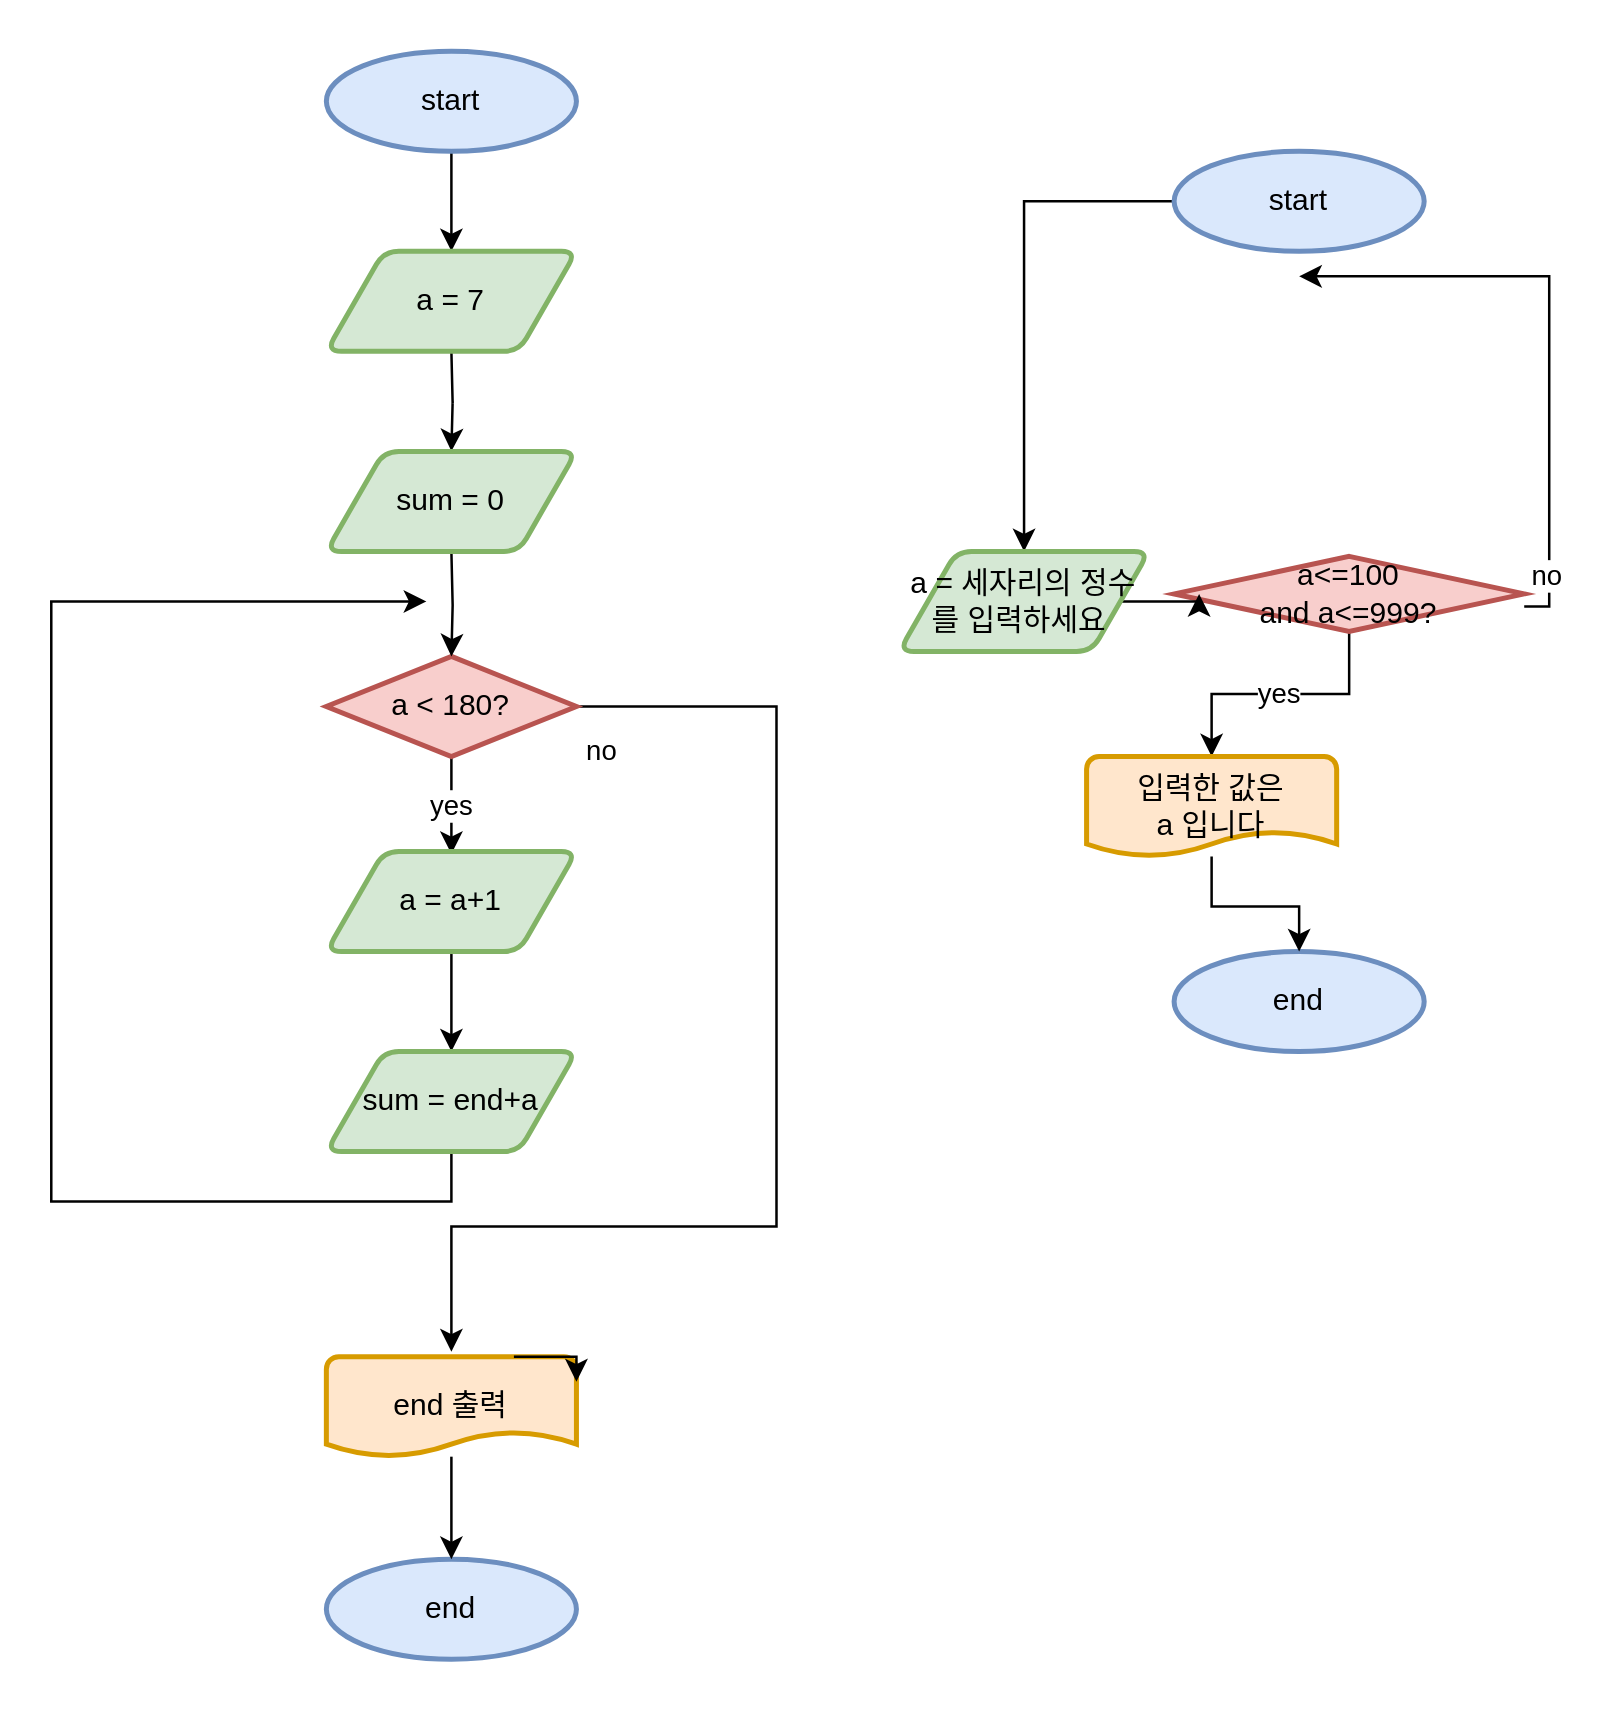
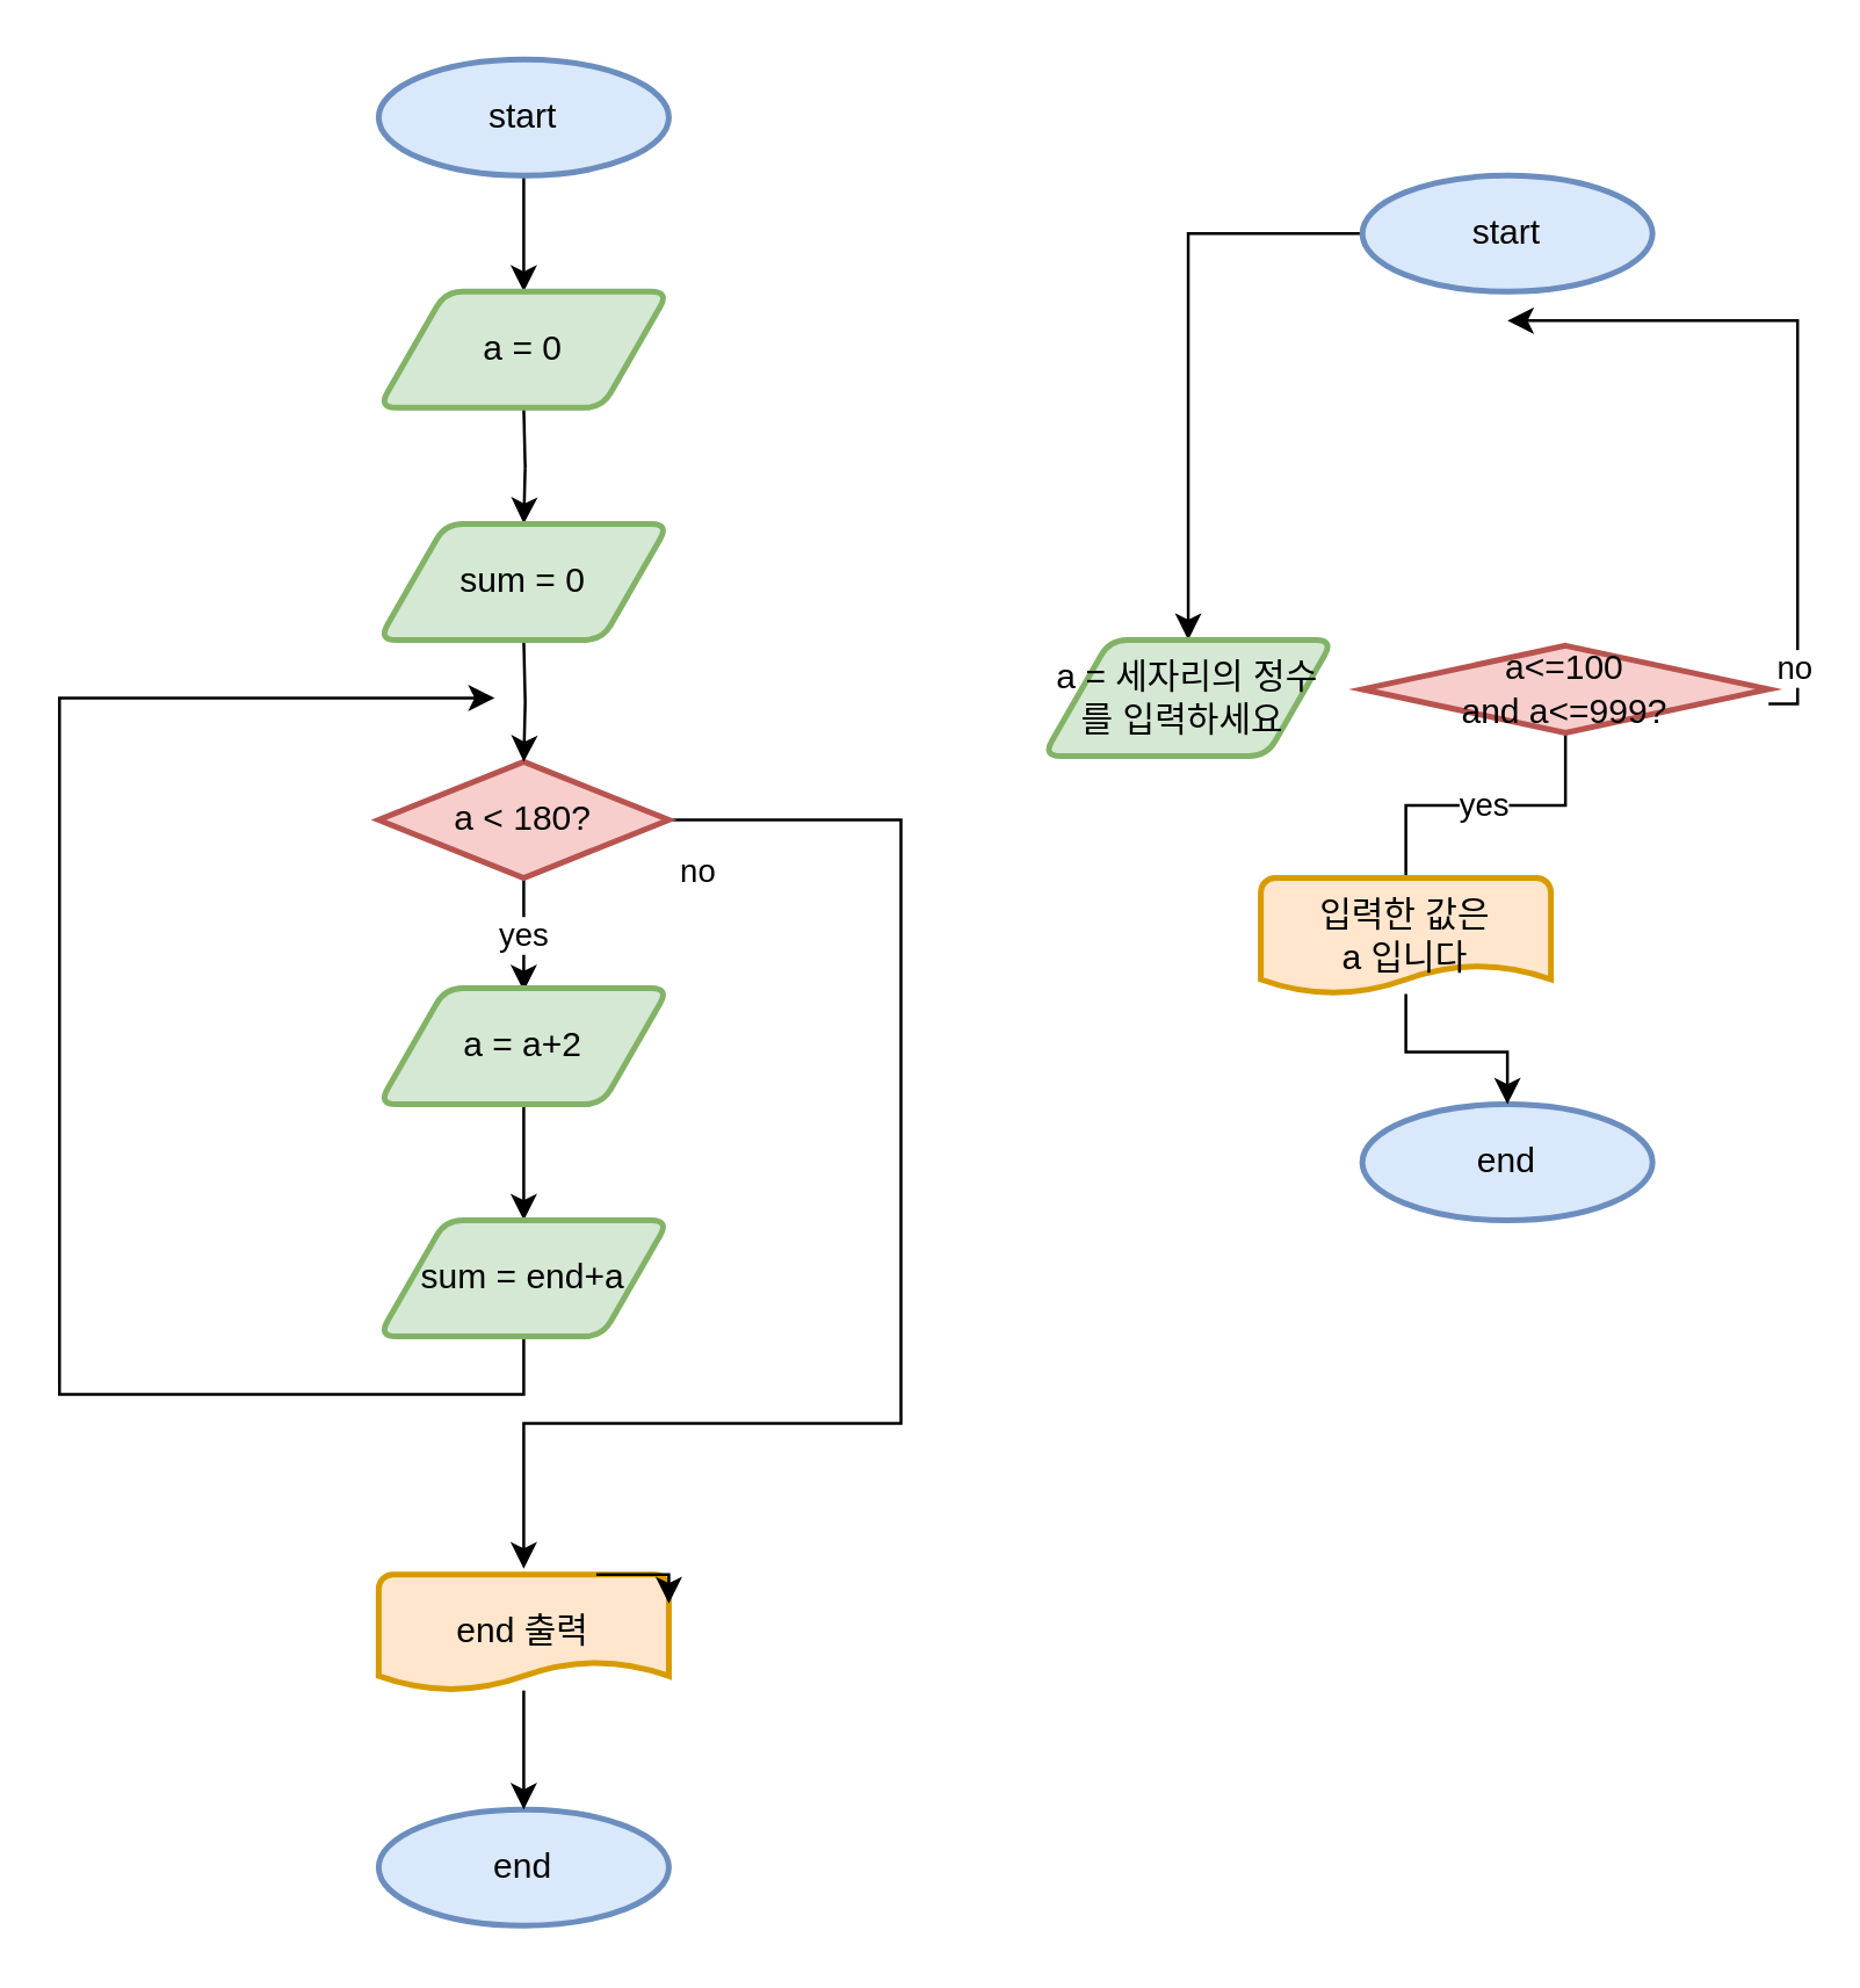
- <mxCell id="18" value="a = 7" style="shape=parallelogram;html=1;strokeWidth=2;perimeter=parallelogramPerimeter;whiteSpace=wrap;rounded=1;arcSize=12;size=0.23;fillColor=#d5e8d4;strokeColor=#82b366;" vertex="1" parent="1"><mxGeometry x="130" y="100" width="100" height="40" as="geometry" /></mxCell>
+ <mxCell id="18" value="a = 0" style="shape=parallelogram;html=1;strokeWidth=2;perimeter=parallelogramPerimeter;whiteSpace=wrap;rounded=1;arcSize=12;size=0.23;fillColor=#d5e8d4;strokeColor=#82b366;" vertex="1" parent="1"><mxGeometry x="130" y="100" width="100" height="40" as="geometry" /></mxCell>
- <mxCell id="25" value="" style="edgeStyle=orthogonalEdgeStyle;rounded=0;orthogonalLoop=1;jettySize=auto;html=1;" edge="1" parent="1" source="26" target="24"><mxGeometry relative="1" as="geometry" /></mxCell>
- <mxCell id="22" value="yes" style="edgeStyle=orthogonalEdgeStyle;rounded=0;orthogonalLoop=1;jettySize=auto;html=1;" edge="1" parent="1" source="24" target="28"><mxGeometry relative="1" as="geometry" /></mxCell>
+ <mxCell id="22" value="yes" style="edgeStyle=orthogonalEdgeStyle;rounded=0;orthogonalLoop=1;jettySize=auto;html=1;endArrow=none;" edge="1" parent="1" source="24" target="28"><mxGeometry relative="1" as="geometry" /></mxCell>
- <mxCell id="20" value="a = a+1" style="shape=parallelogram;html=1;strokeWidth=2;perimeter=parallelogramPerimeter;whiteSpace=wrap;rounded=1;arcSize=12;size=0.23;fillColor=#d5e8d4;strokeColor=#82b366;" vertex="1" parent="1"><mxGeometry x="130" y="340" width="100" height="40" as="geometry" /></mxCell>
+ <mxCell id="20" value="a = a+2" style="shape=parallelogram;html=1;strokeWidth=2;perimeter=parallelogramPerimeter;whiteSpace=wrap;rounded=1;arcSize=12;size=0.23;fillColor=#d5e8d4;strokeColor=#82b366;" vertex="1" parent="1"><mxGeometry x="130" y="340" width="100" height="40" as="geometry" /></mxCell>
